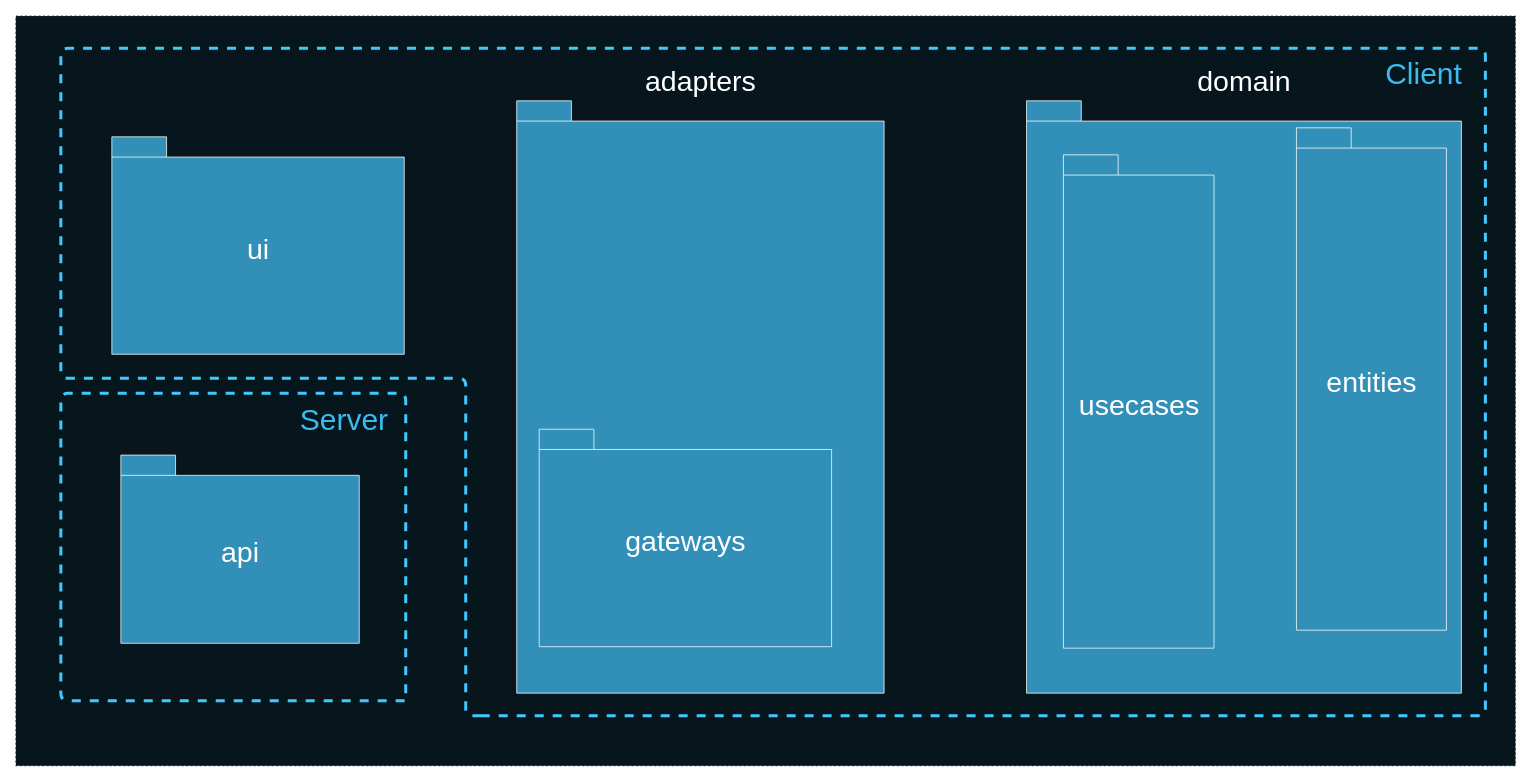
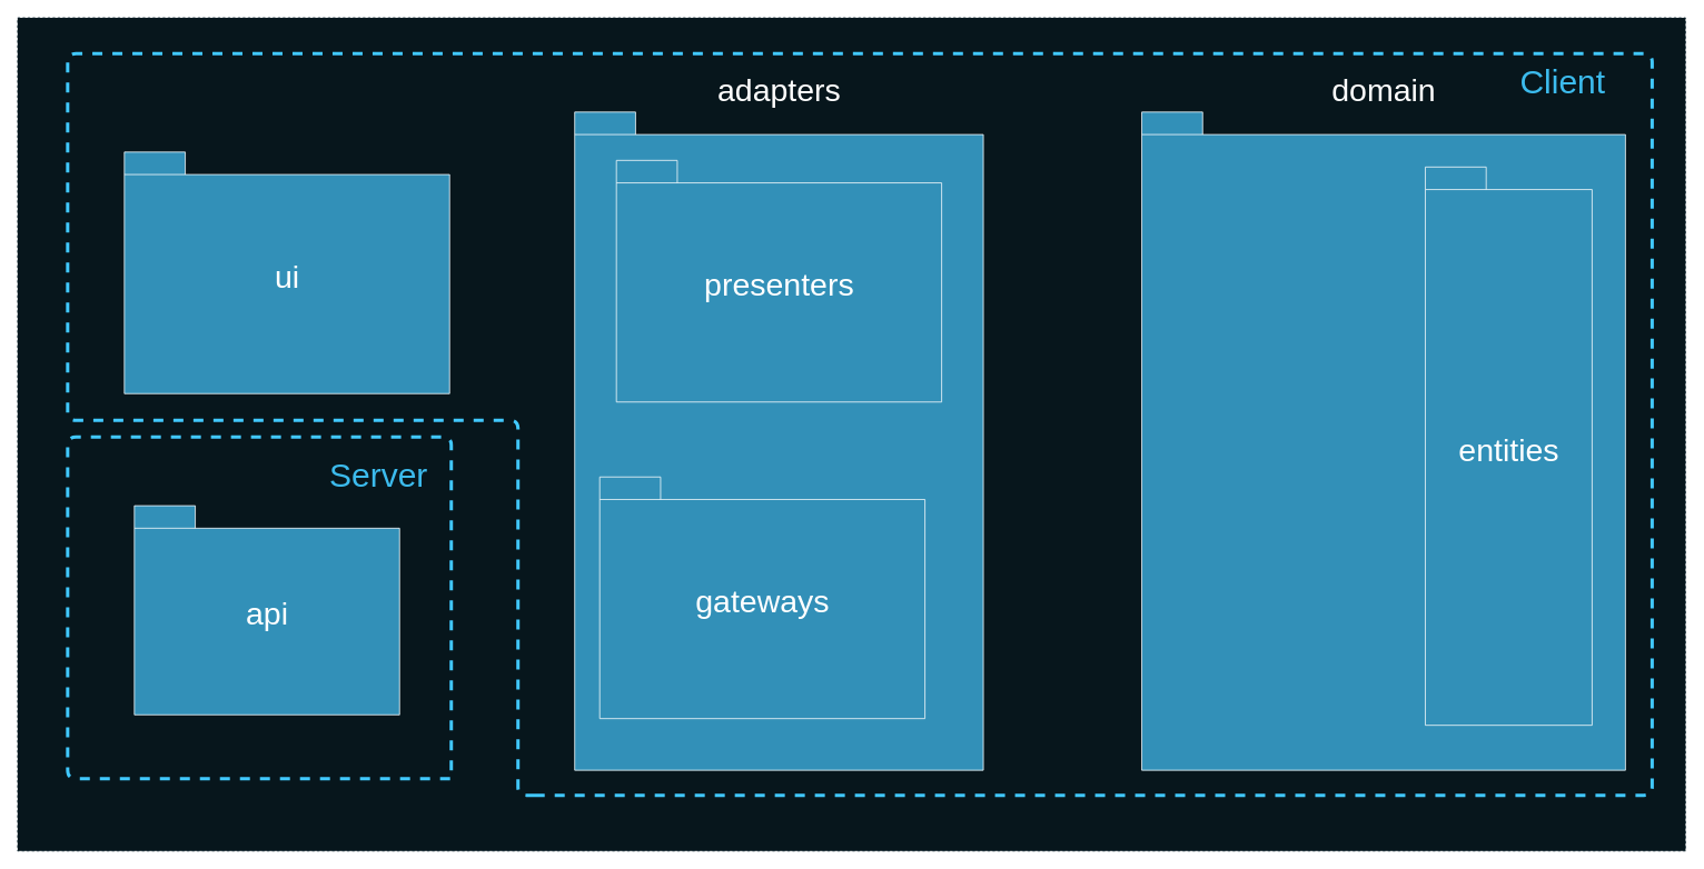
- <mxCell id="15" value="Client" style="text;html=1;strokeColor=none;fillColor=none;align=center;verticalAlign=middle;whiteSpace=wrap;rounded=0;fontColor=#3CBBED;fontSize=40;" vertex="1" parent="13"><mxGeometry x="1712" y="3" width="212" height="60" as="geometry" /></mxCell>
+ <mxCell id="15" value="Client" style="text;html=1;strokeColor=none;fillColor=none;align=center;verticalAlign=middle;whiteSpace=wrap;rounded=0;fontColor=#3CBBED;fontSize=40;" vertex="1" parent="13"><mxGeometry x="1687" y="3" width="212" height="60" as="geometry" /></mxCell>
+ <mxCell id="6" value="&lt;font color=&quot;#ffffff&quot; style=&quot;font-size: 38px&quot;&gt;presenters&lt;/font&gt;" style="shape=folder;fontStyle=0;spacingTop=10;tabWidth=73;tabHeight=27;tabPosition=left;html=1;strokeColor=#FFFFFF;fillColor=#3290B8;" parent="4" vertex="1"><mxGeometry x="50" y="58" width="390" height="290" as="geometry" /></mxCell>
- <mxCell id="10" value="&lt;font color=&quot;#ffffff&quot; style=&quot;font-size: 38px&quot;&gt;entities&lt;/font&gt;" style="shape=folder;fontStyle=0;spacingTop=10;tabWidth=73;tabHeight=27;tabPosition=left;html=1;strokeColor=#FFFFFF;fillColor=#3290B8;" parent="8" vertex="1"><mxGeometry x="360" y="36" width="200" height="670" as="geometry" /></mxCell>
+ <mxCell id="10" value="&lt;font color=&quot;#ffffff&quot; style=&quot;font-size: 38px&quot;&gt;entities&lt;/font&gt;" style="shape=folder;fontStyle=0;spacingTop=10;tabWidth=73;tabHeight=27;tabPosition=left;html=1;strokeColor=#FFFFFF;fillColor=#3290B8;" parent="8" vertex="1"><mxGeometry x="340" y="66" width="200" height="670" as="geometry" /></mxCell>
- <mxCell id="11" value="&lt;font color=&quot;#ffffff&quot; style=&quot;font-size: 38px&quot;&gt;usecases&lt;/font&gt;" style="shape=folder;fontStyle=0;spacingTop=10;tabWidth=73;tabHeight=27;tabPosition=left;html=1;strokeColor=#FFFFFF;fillColor=#3290B8;" parent="8" vertex="1"><mxGeometry x="49.18" y="72" width="200.82" height="658" as="geometry" /></mxCell>
- <mxCell id="20" value="Server" style="text;html=1;strokeColor=none;fillColor=none;align=center;verticalAlign=middle;whiteSpace=wrap;rounded=0;fontColor=#3CBBED;fontSize=40;" vertex="1" parent="18"><mxGeometry x="272" y="4.5" width="212" height="60" as="geometry" /></mxCell>
+ <mxCell id="20" value="Server" style="text;html=1;strokeColor=none;fillColor=none;align=center;verticalAlign=middle;whiteSpace=wrap;rounded=0;fontColor=#3CBBED;fontSize=40;" vertex="1" parent="18"><mxGeometry x="267" y="14.5" width="212" height="60" as="geometry" /></mxCell>
